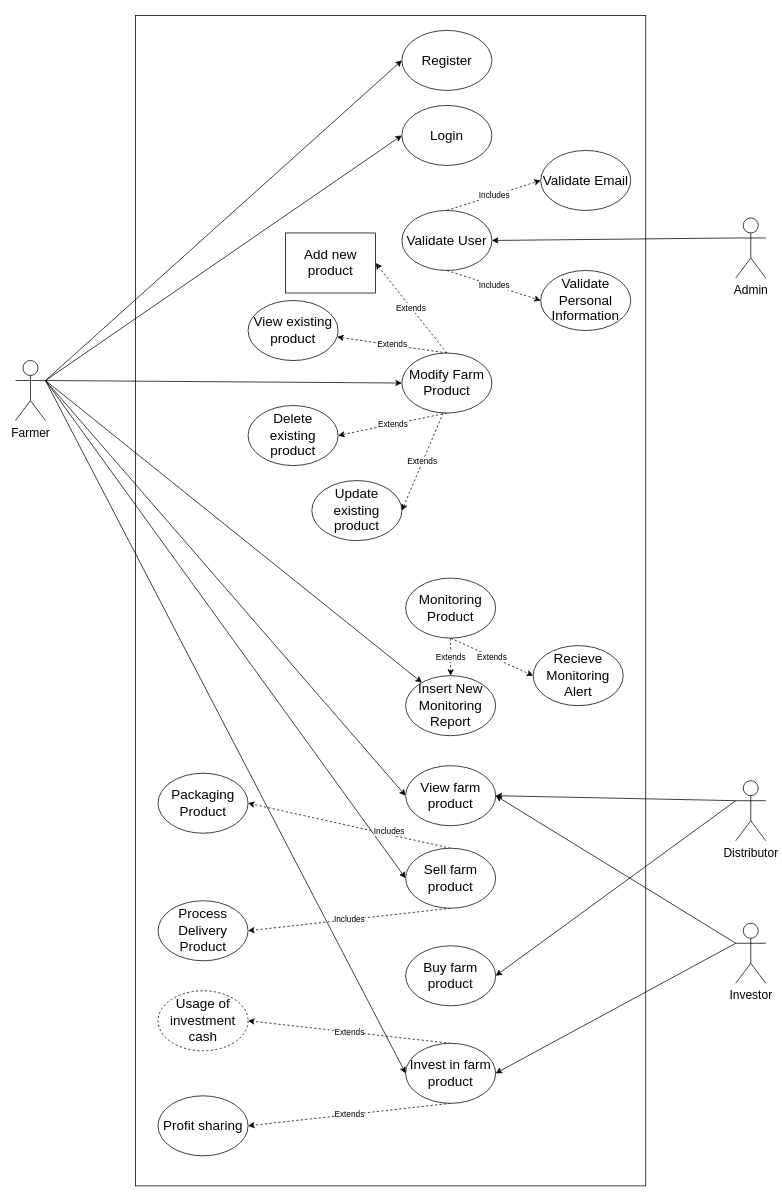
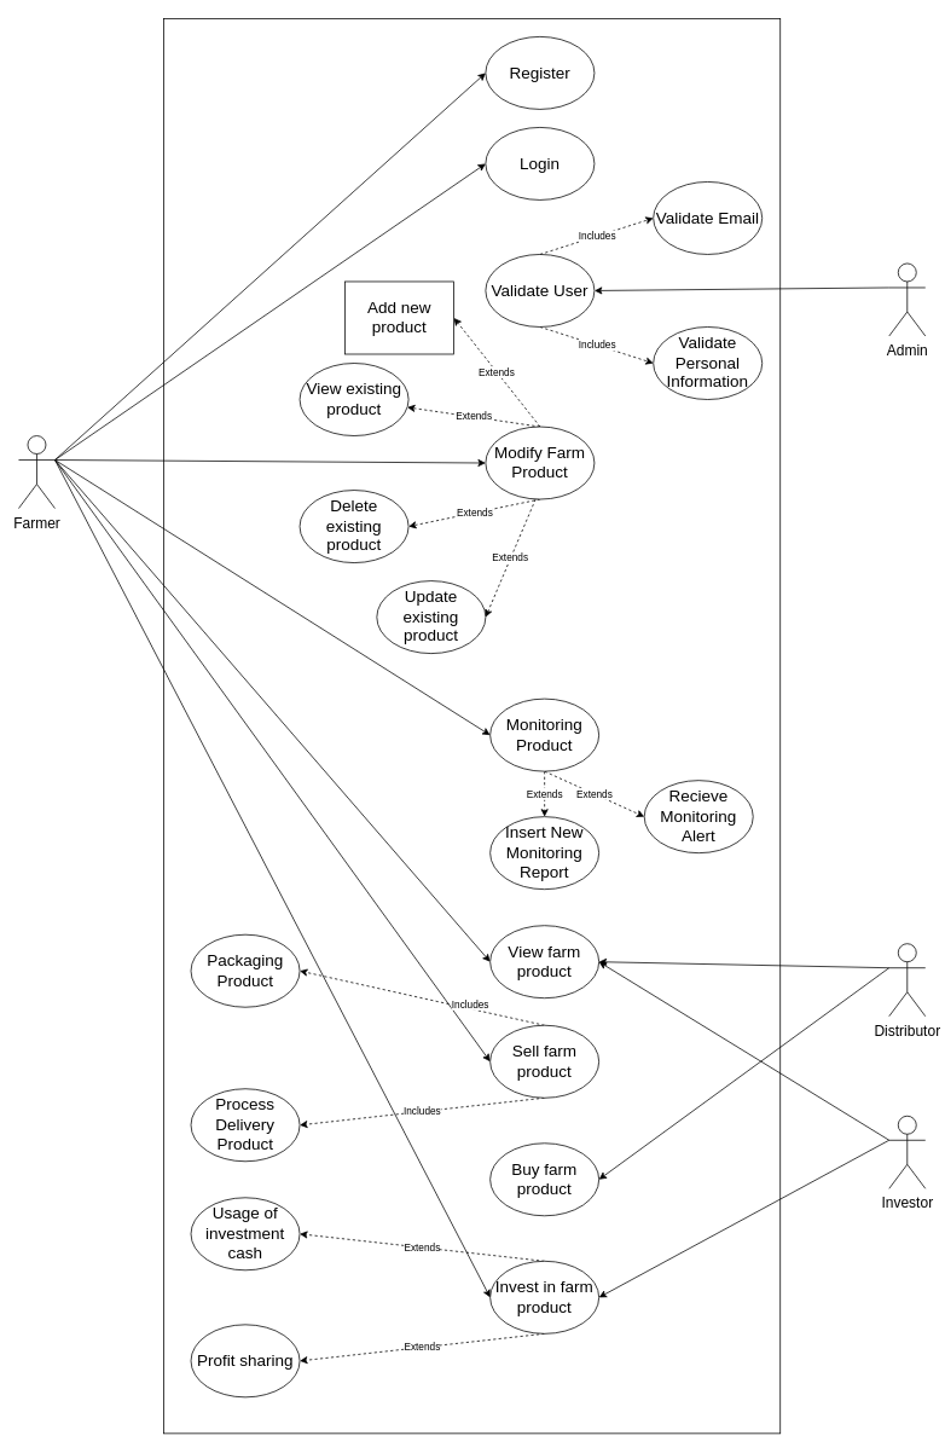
- <mxCell id="23" style="rounded=0;orthogonalLoop=1;jettySize=auto;html=1;exitX=1;exitY=0.333;exitDx=0;exitDy=0;exitPerimeter=0;" edge="1" parent="1" source="27" target="31"><mxGeometry relative="1" as="geometry" /></mxCell>
+ <mxCell id="23" style="rounded=0;orthogonalLoop=1;jettySize=auto;html=1;exitX=1;exitY=0.333;exitDx=0;exitDy=0;exitPerimeter=0;entryX=0;entryY=0.5;entryDx=0;entryDy=0;" edge="1" parent="1" source="27" target="30"><mxGeometry relative="1" as="geometry" /></mxCell>
- <mxCell id="50" value="&lt;font style=&quot;font-size: 18px;&quot;&gt;Usage of investment cash&lt;/font&gt;" style="ellipse;whiteSpace=wrap;html=1;dashed=1;" vertex="1" parent="1"><mxGeometry x="210" y="1320" width="120" height="80" as="geometry" /></mxCell>
+ <mxCell id="50" value="&lt;font style=&quot;font-size: 18px;&quot;&gt;Usage of investment cash&lt;/font&gt;" style="ellipse;whiteSpace=wrap;html=1;" vertex="1" parent="1"><mxGeometry x="210" y="1320" width="120" height="80" as="geometry" /></mxCell>
